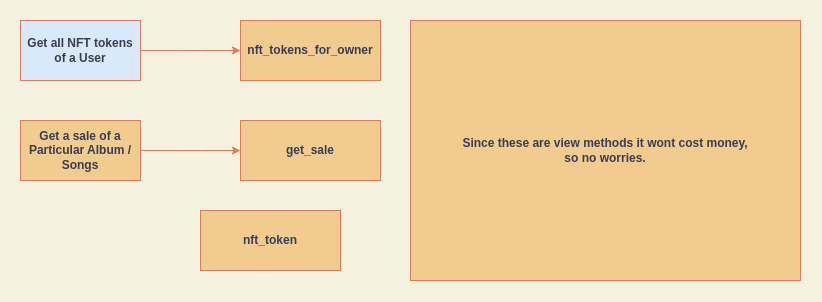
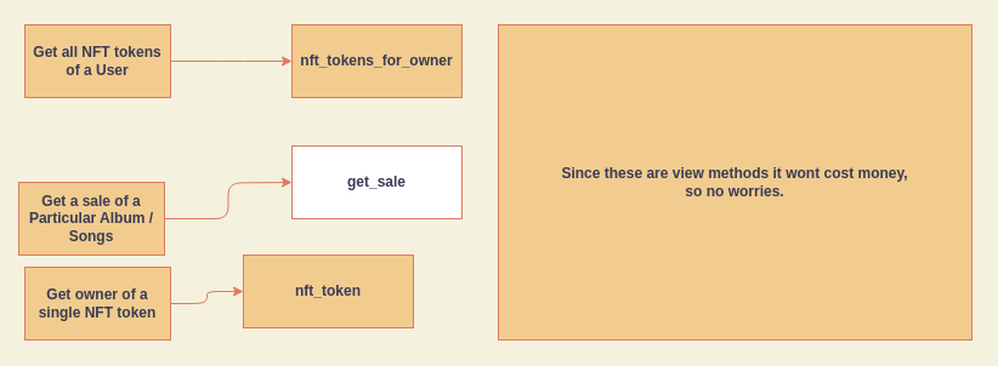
- <mxCell id="3" value="&lt;b&gt;Get all NFT tokens of a User&lt;/b&gt;" style="rounded=0;whiteSpace=wrap;html=1;sketch=0;fontColor=#393C56;strokeColor=#E07A5F;fillColor=#dae8fc;" parent="1" vertex="1"><mxGeometry x="20" y="20" width="120" height="60" as="geometry" /></mxCell>
+ <mxCell id="3" value="&lt;b&gt;Get all NFT tokens of a User&lt;/b&gt;" style="rounded=0;whiteSpace=wrap;html=1;sketch=0;fontColor=#393C56;strokeColor=#E07A5F;fillColor=#F2CC8F;" parent="1" vertex="1"><mxGeometry x="20" y="20" width="120" height="60" as="geometry" /></mxCell>
- <mxCell id="5" value="&lt;b&gt;Get a sale of a Particular Album / Songs&lt;/b&gt;" style="rounded=0;whiteSpace=wrap;html=1;sketch=0;fontColor=#393C56;strokeColor=#E07A5F;fillColor=#F2CC8F;" parent="1" vertex="1"><mxGeometry x="20" y="120" width="120" height="60" as="geometry" /></mxCell>
+ <mxCell id="5" value="&lt;b&gt;Get a sale of a Particular Album / Songs&lt;/b&gt;" style="rounded=0;whiteSpace=wrap;html=1;sketch=0;fontColor=#393C56;strokeColor=#E07A5F;fillColor=#F2CC8F;" parent="1" vertex="1"><mxGeometry x="15" y="150" width="120" height="60" as="geometry" /></mxCell>
- <mxCell id="7" value="&lt;b&gt;get_sale&lt;/b&gt;" style="rounded=0;whiteSpace=wrap;html=1;sketch=0;fontColor=#393C56;strokeColor=#E07A5F;fillColor=#F2CC8F;" parent="1" vertex="1"><mxGeometry x="240" y="120" width="140" height="60" as="geometry" /></mxCell>
+ <mxCell id="7" value="&lt;b&gt;get_sale&lt;/b&gt;" style="rounded=0;whiteSpace=wrap;html=1;sketch=0;fontColor=#393C56;strokeColor=#E07A5F;fillColor=#ffffff;" parent="1" vertex="1"><mxGeometry x="240" y="120" width="140" height="60" as="geometry" /></mxCell>
+ <mxCell id="8" style="edgeStyle=orthogonalEdgeStyle;curved=0;rounded=1;sketch=0;orthogonalLoop=1;jettySize=auto;html=1;entryX=0;entryY=0.5;entryDx=0;entryDy=0;fontColor=#393C56;strokeColor=#E07A5F;fillColor=#F2CC8F;" parent="1" source="9" target="10" edge="1"><mxGeometry relative="1" as="geometry" /></mxCell>
+ <mxCell id="9" value="&lt;b&gt;Get owner of a single NFT token&lt;/b&gt;" style="rounded=0;whiteSpace=wrap;html=1;sketch=0;fontColor=#393C56;strokeColor=#E07A5F;fillColor=#F2CC8F;" parent="1" vertex="1"><mxGeometry x="20" y="220" width="120" height="60" as="geometry" /></mxCell>
